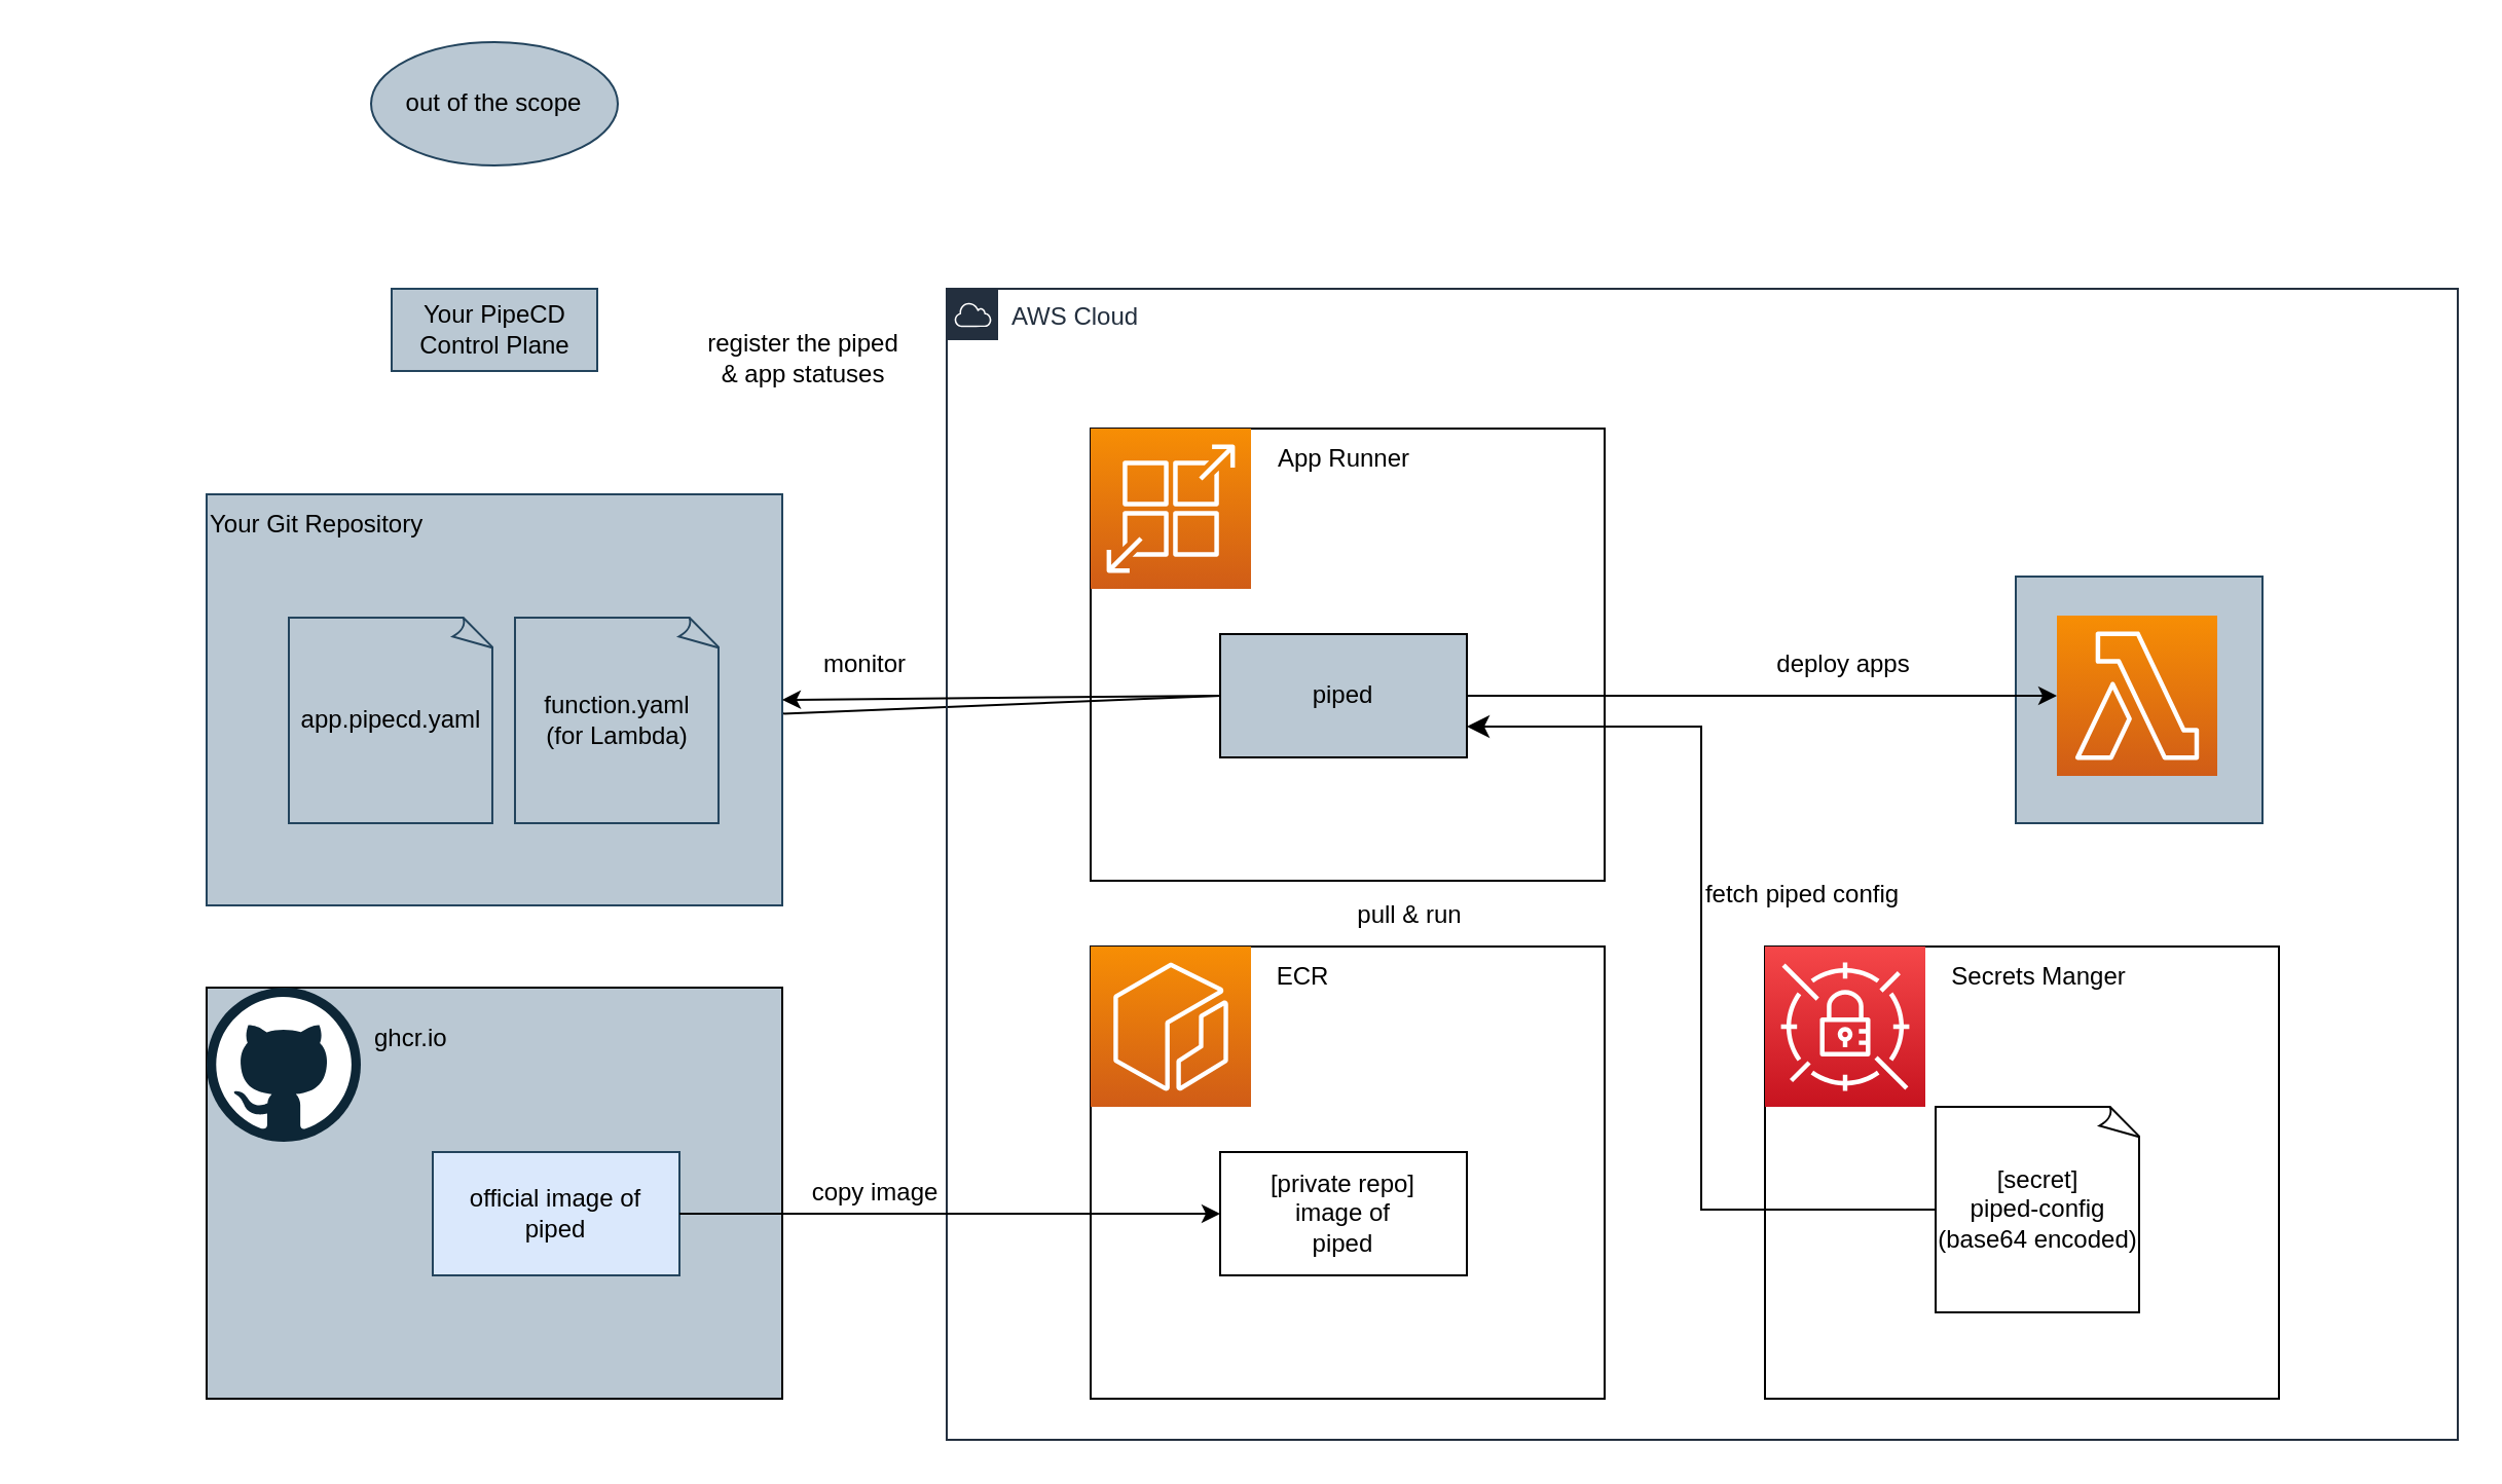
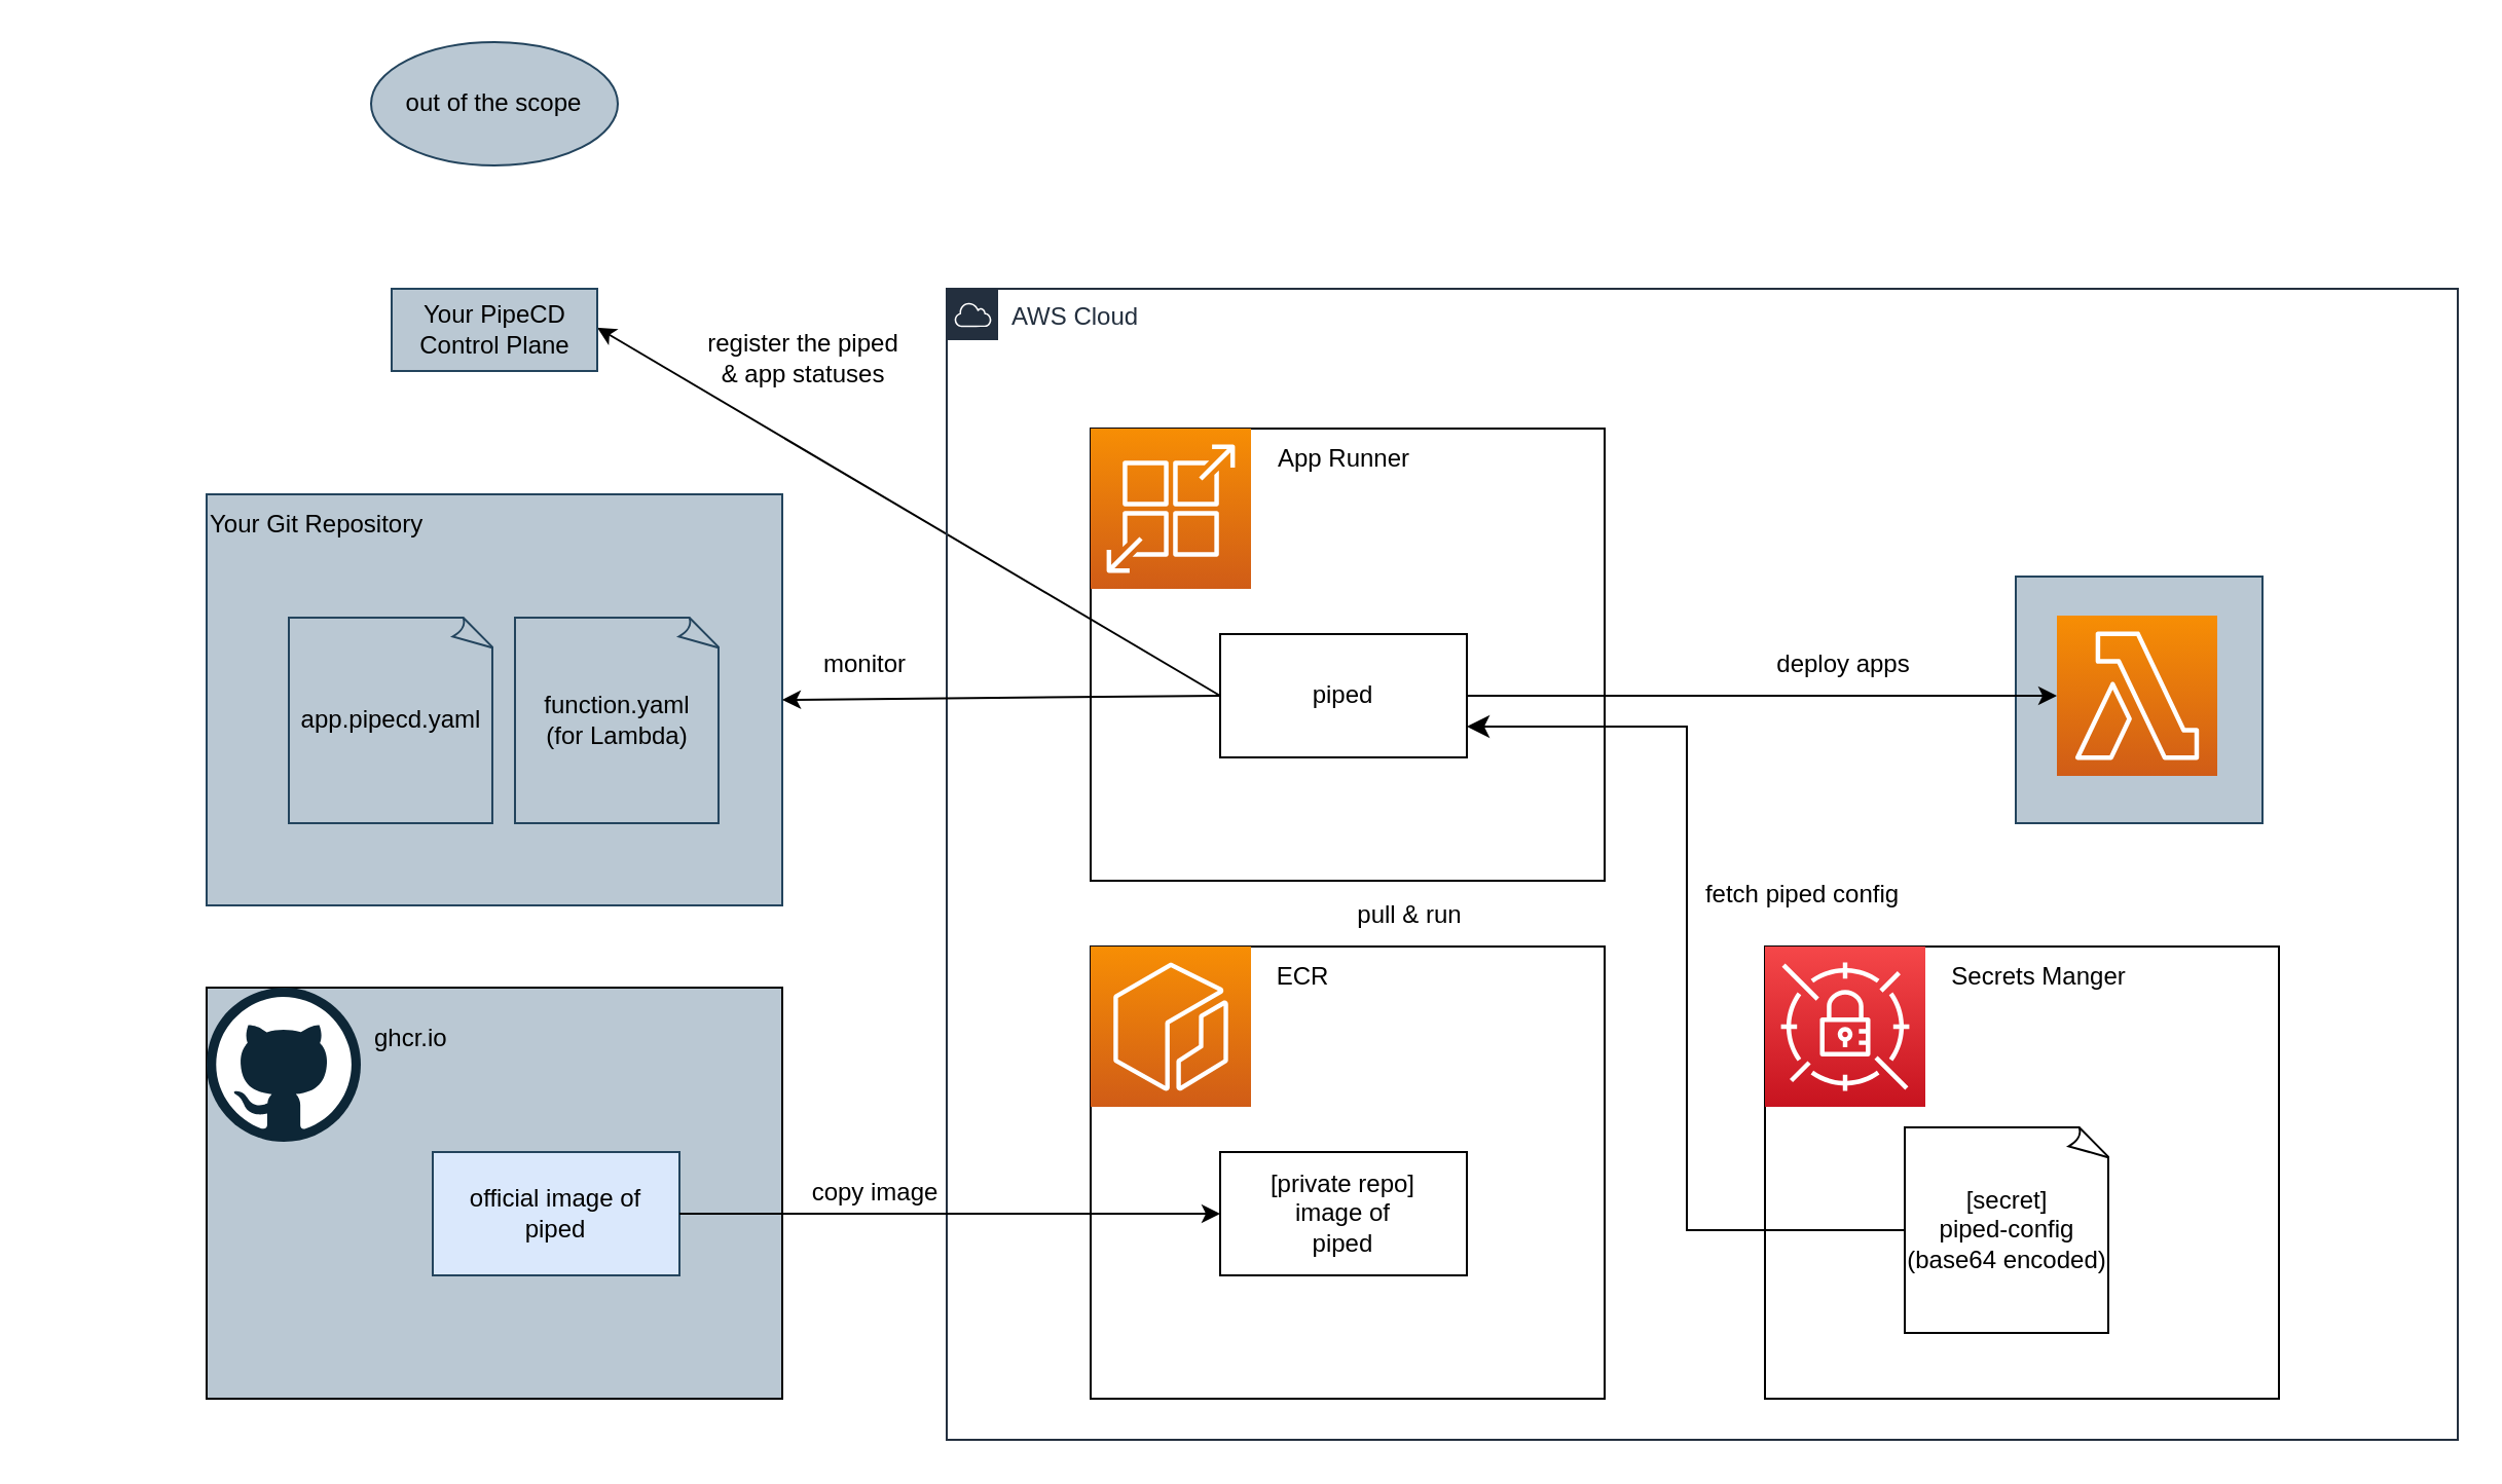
- <mxCell id="17" value="piped" style="rounded=0;whiteSpace=wrap;html=1;fillColor=#bac8d3;" parent="13" vertex="1"><mxGeometry x="63" y="100" width="120" height="60" as="geometry" /></mxCell>
+ <mxCell id="17" value="piped" style="rounded=0;whiteSpace=wrap;html=1;" parent="13" vertex="1"><mxGeometry x="63" y="100" width="120" height="60" as="geometry" /></mxCell>
- <mxCell id="2" value="" style="endArrow=classic;html=1;exitX=0;exitY=0.5;exitDx=0;exitDy=0;" parent="1" source="17" target="45" edge="1"><mxGeometry width="50" height="50" relative="1" as="geometry"><mxPoint x="695" y="61" as="sourcePoint" /><mxPoint x="220" y="91" as="targetPoint" /></mxGeometry></mxCell>
+ <mxCell id="2" value="" style="endArrow=classic;html=1;exitX=0;exitY=0.5;exitDx=0;exitDy=0;entryX=1;entryY=0.472;entryDx=0;entryDy=0;entryPerimeter=0;" parent="1" source="17" target="30" edge="1"><mxGeometry width="50" height="50" relative="1" as="geometry"><mxPoint x="695" y="61" as="sourcePoint" /><mxPoint x="220" y="91" as="targetPoint" /></mxGeometry></mxCell>
- <mxCell id="22" value="[secret]&lt;br&gt;piped-config&lt;br&gt;(base64 encoded)" style="whiteSpace=wrap;html=1;shape=mxgraph.basic.document" parent="20" vertex="1"><mxGeometry x="83" y="78" width="100" height="100" as="geometry" /></mxCell>
+ <mxCell id="22" value="[secret]&lt;br&gt;piped-config&lt;br&gt;(base64 encoded)" style="whiteSpace=wrap;html=1;shape=mxgraph.basic.document" parent="20" vertex="1"><mxGeometry x="68" y="88" width="100" height="100" as="geometry" /></mxCell>
